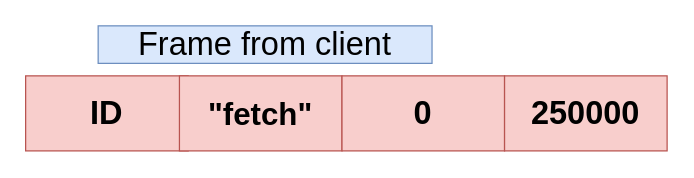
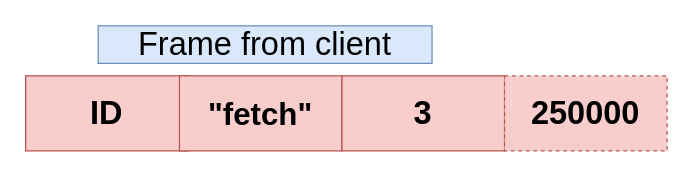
- <mxCell id="4" value="0" style="rounded=0;whiteSpace=wrap;html=1;fontStyle=1;fontSize=26;fillColor=#f8cecc;strokeColor=#b85450;" vertex="1" parent="1"><mxGeometry x="273" y="60" width="130" height="60" as="geometry" /></mxCell>
+ <mxCell id="4" value="3" style="rounded=0;whiteSpace=wrap;html=1;fontStyle=1;fontSize=26;fillColor=#f8cecc;strokeColor=#b85450;" vertex="1" parent="1"><mxGeometry x="273" y="60" width="130" height="60" as="geometry" /></mxCell>
- <mxCell id="5" value="250000" style="rounded=0;whiteSpace=wrap;html=1;fontStyle=1;fontSize=26;fillColor=#f8cecc;strokeColor=#b85450;" vertex="1" parent="1"><mxGeometry x="403" y="60" width="130" height="60" as="geometry" /></mxCell>
+ <mxCell id="5" value="250000" style="rounded=0;whiteSpace=wrap;html=1;fontStyle=1;fontSize=26;fillColor=#f8cecc;strokeColor=#b85450;dashed=1;" vertex="1" parent="1"><mxGeometry x="403" y="60" width="130" height="60" as="geometry" /></mxCell>
